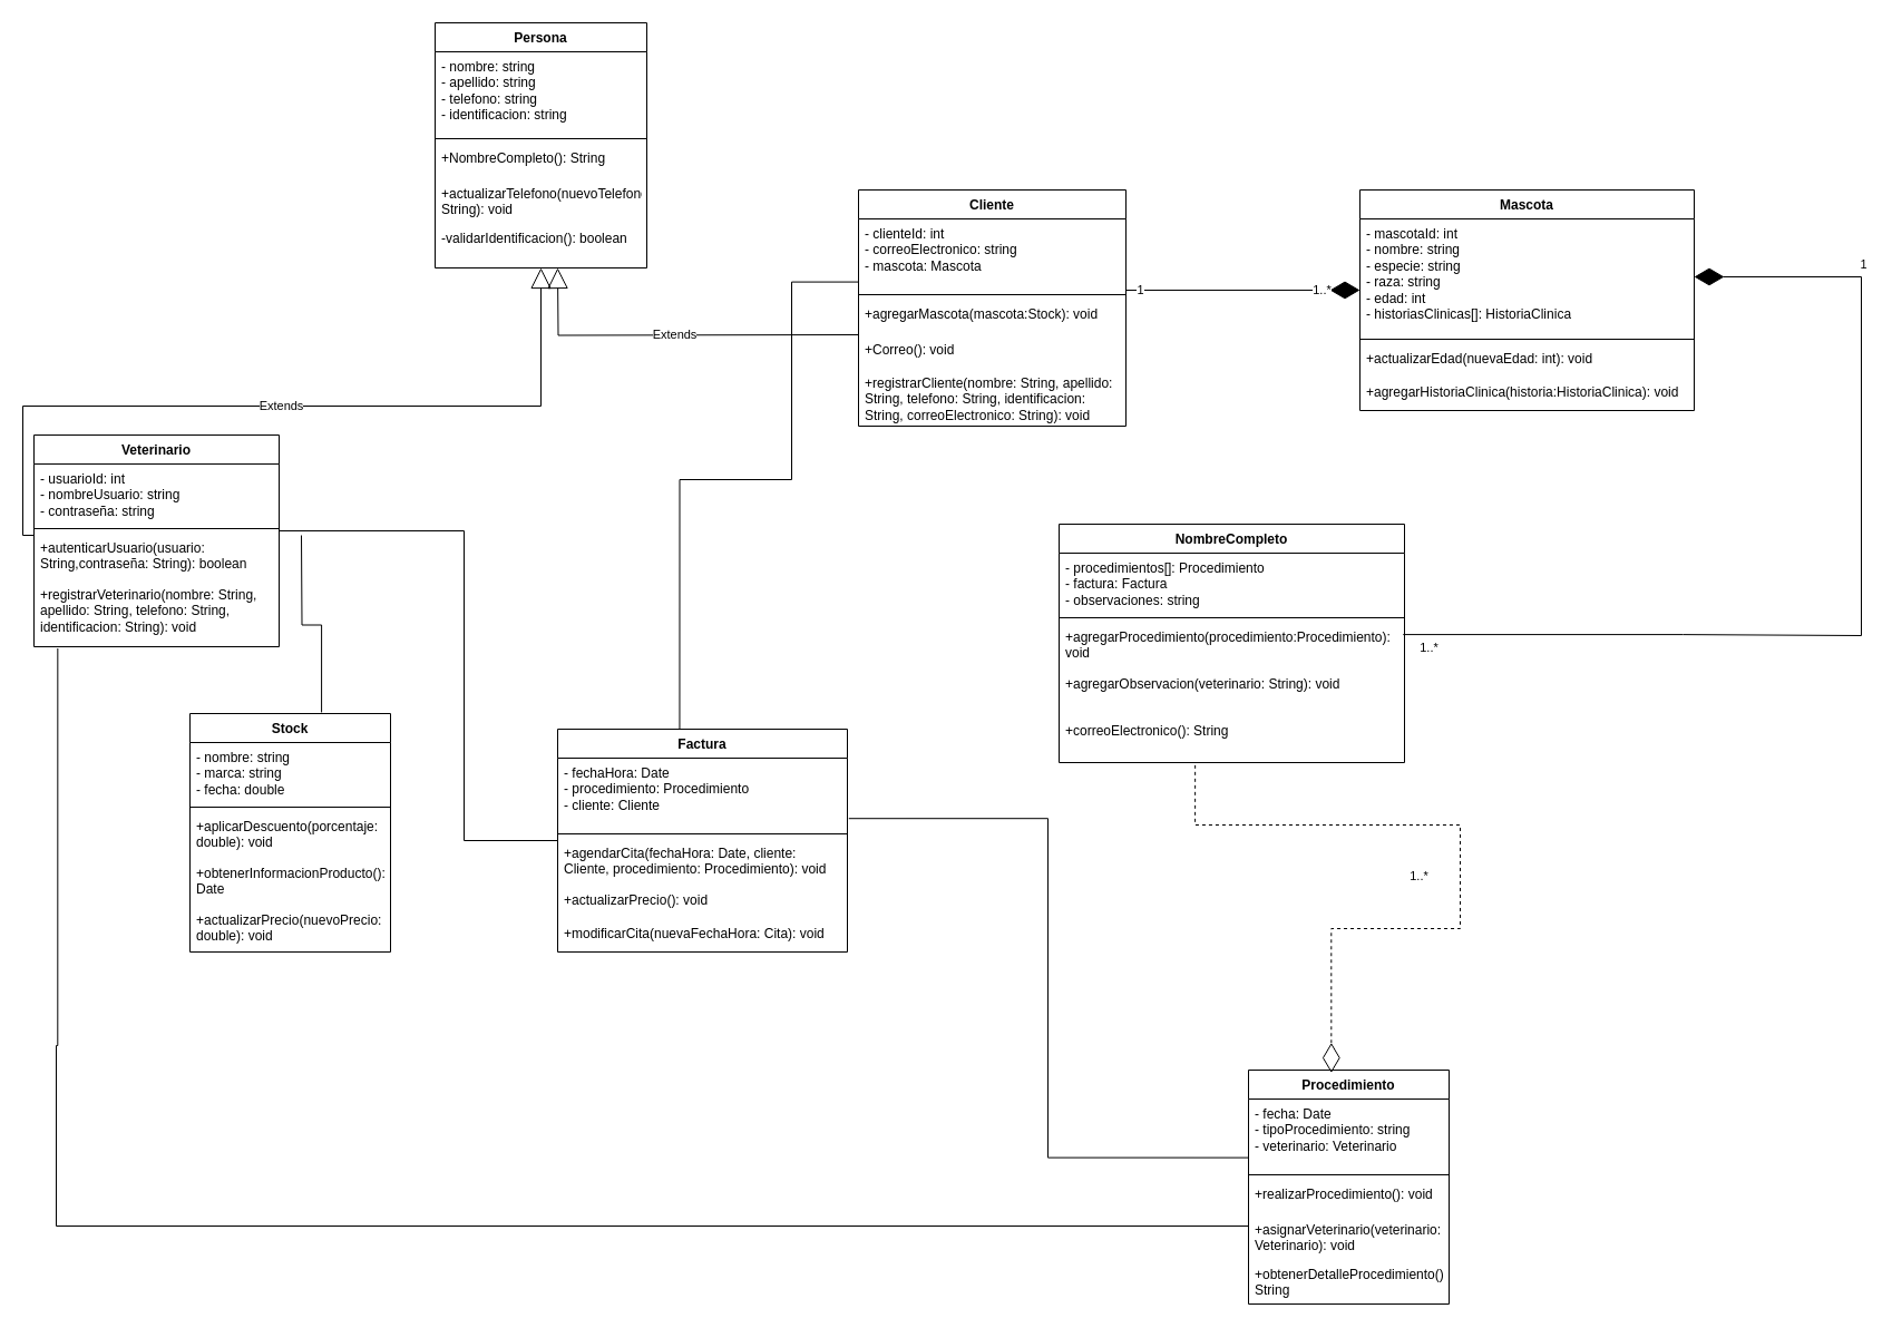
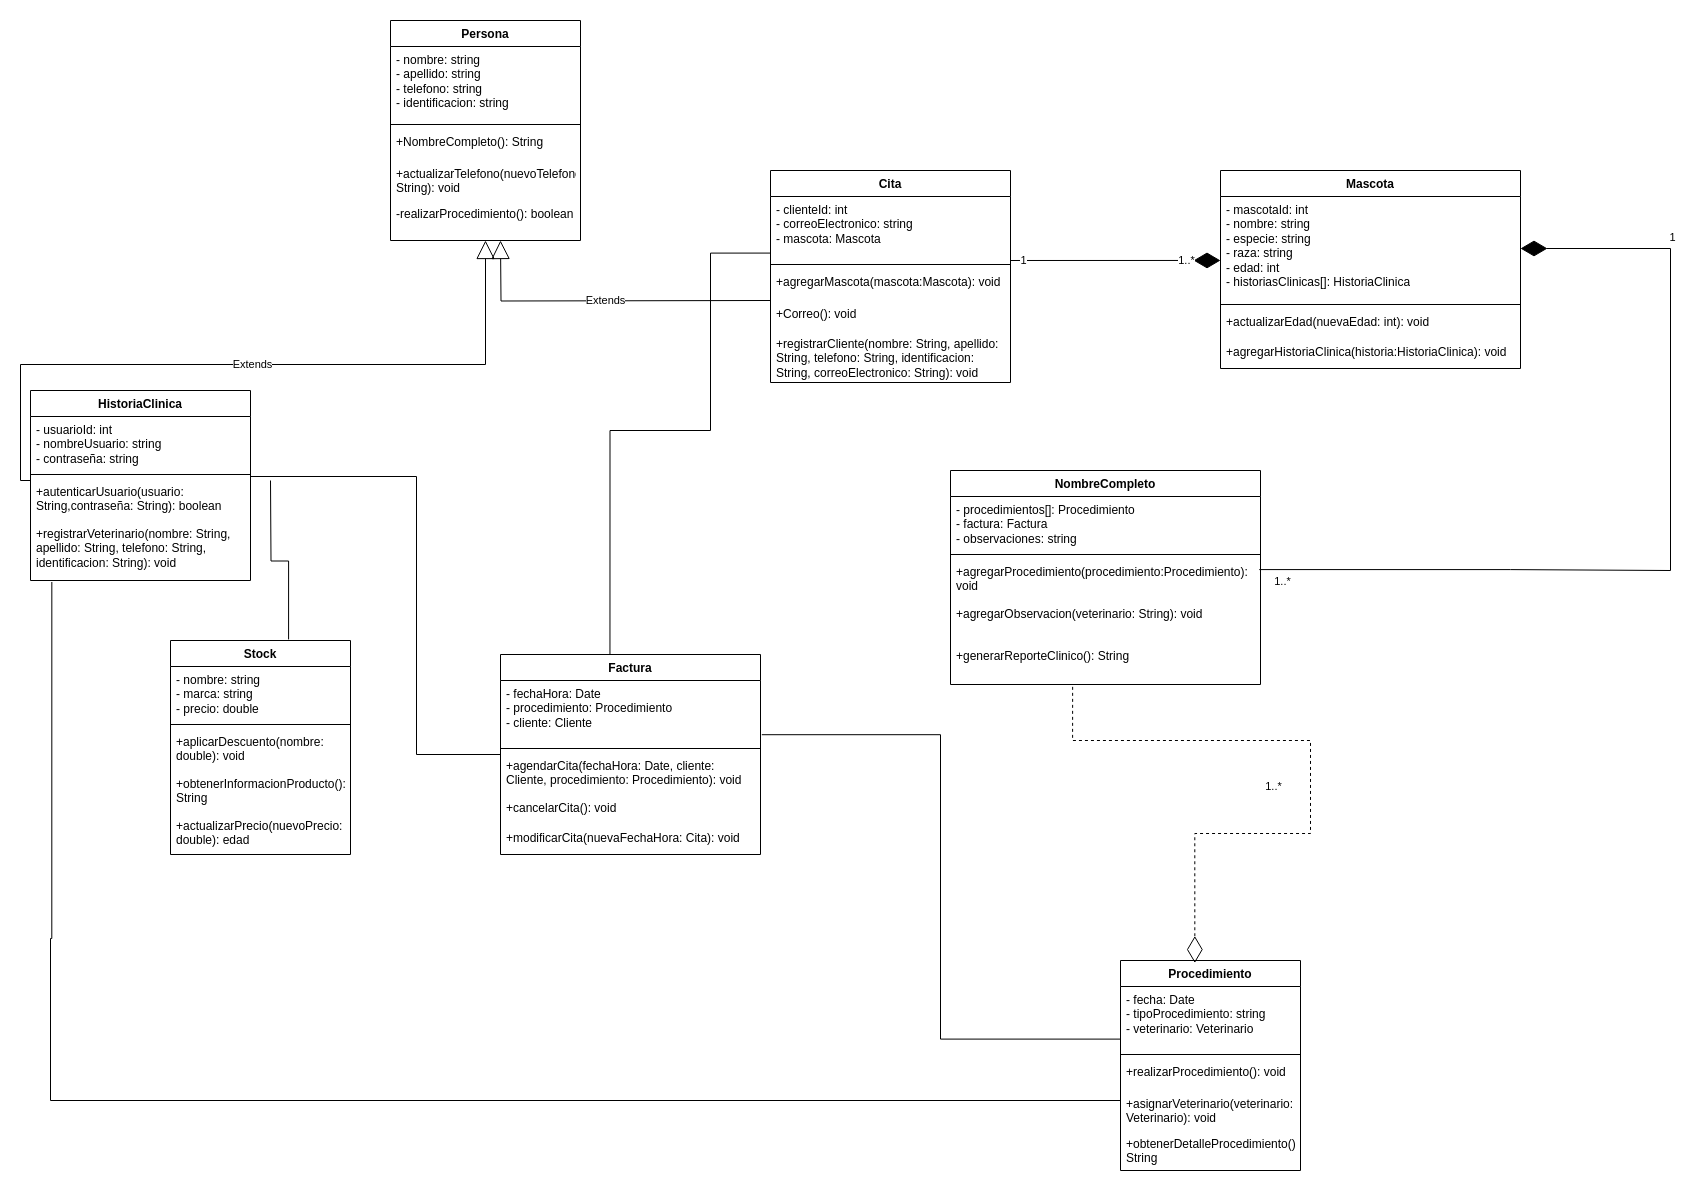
- <mxCell id="8" value="Cliente" style="swimlane;fontStyle=1;align=center;verticalAlign=top;childLayout=stackLayout;horizontal=1;startSize=26;horizontalStack=0;resizeParent=1;resizeParentMax=0;resizeLast=0;collapsible=1;marginBottom=0;whiteSpace=wrap;html=1;" parent="1" vertex="1"><mxGeometry x="770" y="170" width="240" height="212" as="geometry" /></mxCell>
+ <mxCell id="8" value="Cita" style="swimlane;fontStyle=1;align=center;verticalAlign=top;childLayout=stackLayout;horizontal=1;startSize=26;horizontalStack=0;resizeParent=1;resizeParentMax=0;resizeLast=0;collapsible=1;marginBottom=0;whiteSpace=wrap;html=1;" parent="1" vertex="1"><mxGeometry x="770" y="170" width="240" height="212" as="geometry" /></mxCell>
- <mxCell id="7" value="-validarIdentificacion(): boolean" style="text;strokeColor=none;fillColor=none;align=left;verticalAlign=top;spacingLeft=4;spacingRight=4;overflow=hidden;rotatable=0;points=[[0,0.5],[1,0.5]];portConstraint=eastwest;whiteSpace=wrap;html=1;" parent="2" vertex="1"><mxGeometry y="180" width="190" height="40" as="geometry" /></mxCell>
+ <mxCell id="7" value="-realizarProcedimiento(): boolean" style="text;strokeColor=none;fillColor=none;align=left;verticalAlign=top;spacingLeft=4;spacingRight=4;overflow=hidden;rotatable=0;points=[[0,0.5],[1,0.5]];portConstraint=eastwest;whiteSpace=wrap;html=1;" parent="2" vertex="1"><mxGeometry y="180" width="190" height="40" as="geometry" /></mxCell>
- <mxCell id="11" value="+agregarMascota(mascota:Stock): void" style="text;strokeColor=none;fillColor=none;align=left;verticalAlign=top;spacingLeft=4;spacingRight=4;overflow=hidden;rotatable=0;points=[[0,0.5],[1,0.5]];portConstraint=eastwest;whiteSpace=wrap;html=1;" parent="8" vertex="1"><mxGeometry y="98" width="240" height="32" as="geometry" /></mxCell>
+ <mxCell id="11" value="+agregarMascota(mascota:Mascota): void" style="text;strokeColor=none;fillColor=none;align=left;verticalAlign=top;spacingLeft=4;spacingRight=4;overflow=hidden;rotatable=0;points=[[0,0.5],[1,0.5]];portConstraint=eastwest;whiteSpace=wrap;html=1;" parent="8" vertex="1"><mxGeometry y="98" width="240" height="32" as="geometry" /></mxCell>
- <mxCell id="14" value="Veterinario" style="swimlane;fontStyle=1;align=center;verticalAlign=top;childLayout=stackLayout;horizontal=1;startSize=26;horizontalStack=0;resizeParent=1;resizeParentMax=0;resizeLast=0;collapsible=1;marginBottom=0;whiteSpace=wrap;html=1;" parent="1" vertex="1"><mxGeometry x="30" y="390" width="220" height="190" as="geometry" /></mxCell>
+ <mxCell id="14" value="HistoriaClinica" style="swimlane;fontStyle=1;align=center;verticalAlign=top;childLayout=stackLayout;horizontal=1;startSize=26;horizontalStack=0;resizeParent=1;resizeParentMax=0;resizeLast=0;collapsible=1;marginBottom=0;whiteSpace=wrap;html=1;" parent="1" vertex="1"><mxGeometry x="30" y="390" width="220" height="190" as="geometry" /></mxCell>
- <mxCell id="32" value="+correoElectronico(): String" style="text;strokeColor=none;fillColor=none;align=left;verticalAlign=top;spacingLeft=4;spacingRight=4;overflow=hidden;rotatable=0;points=[[0,0.5],[1,0.5]];portConstraint=eastwest;whiteSpace=wrap;html=1;" parent="27" vertex="1"><mxGeometry y="172" width="310" height="42" as="geometry" /></mxCell>
+ <mxCell id="32" value="+generarReporteClinico(): String" style="text;strokeColor=none;fillColor=none;align=left;verticalAlign=top;spacingLeft=4;spacingRight=4;overflow=hidden;rotatable=0;points=[[0,0.5],[1,0.5]];portConstraint=eastwest;whiteSpace=wrap;html=1;" parent="27" vertex="1"><mxGeometry y="172" width="310" height="42" as="geometry" /></mxCell>
- <mxCell id="55" value="- nombre: string&lt;div&gt;- marca: string&lt;/div&gt;&lt;div&gt;- fecha: double&lt;/div&gt;" style="text;strokeColor=none;fillColor=none;align=left;verticalAlign=top;spacingLeft=4;spacingRight=4;overflow=hidden;rotatable=0;points=[[0,0.5],[1,0.5]];portConstraint=eastwest;whiteSpace=wrap;html=1;" parent="54" vertex="1"><mxGeometry y="26" width="180" height="54" as="geometry" /></mxCell>
+ <mxCell id="55" value="- nombre: string&lt;div&gt;- marca: string&lt;/div&gt;&lt;div&gt;- precio: double&lt;/div&gt;" style="text;strokeColor=none;fillColor=none;align=left;verticalAlign=top;spacingLeft=4;spacingRight=4;overflow=hidden;rotatable=0;points=[[0,0.5],[1,0.5]];portConstraint=eastwest;whiteSpace=wrap;html=1;" parent="54" vertex="1"><mxGeometry y="26" width="180" height="54" as="geometry" /></mxCell>
- <mxCell id="57" value="+aplicarDescuento(porcentaje: double): void" style="text;strokeColor=none;fillColor=none;align=left;verticalAlign=top;spacingLeft=4;spacingRight=4;overflow=hidden;rotatable=0;points=[[0,0.5],[1,0.5]];portConstraint=eastwest;whiteSpace=wrap;html=1;" parent="54" vertex="1"><mxGeometry y="88" width="180" height="42" as="geometry" /></mxCell>
+ <mxCell id="57" value="+aplicarDescuento(nombre: double): void" style="text;strokeColor=none;fillColor=none;align=left;verticalAlign=top;spacingLeft=4;spacingRight=4;overflow=hidden;rotatable=0;points=[[0,0.5],[1,0.5]];portConstraint=eastwest;whiteSpace=wrap;html=1;" parent="54" vertex="1"><mxGeometry y="88" width="180" height="42" as="geometry" /></mxCell>
- <mxCell id="58" value="+obtenerInformacionProducto(): Date" style="text;strokeColor=none;fillColor=none;align=left;verticalAlign=top;spacingLeft=4;spacingRight=4;overflow=hidden;rotatable=0;points=[[0,0.5],[1,0.5]];portConstraint=eastwest;whiteSpace=wrap;html=1;" parent="54" vertex="1"><mxGeometry y="130" width="180" height="42" as="geometry" /></mxCell>
+ <mxCell id="58" value="+obtenerInformacionProducto(): String" style="text;strokeColor=none;fillColor=none;align=left;verticalAlign=top;spacingLeft=4;spacingRight=4;overflow=hidden;rotatable=0;points=[[0,0.5],[1,0.5]];portConstraint=eastwest;whiteSpace=wrap;html=1;" parent="54" vertex="1"><mxGeometry y="130" width="180" height="42" as="geometry" /></mxCell>
- <mxCell id="48" value="+actualizarPrecio(): void" style="text;strokeColor=none;fillColor=none;align=left;verticalAlign=top;spacingLeft=4;spacingRight=4;overflow=hidden;rotatable=0;points=[[0,0.5],[1,0.5]];portConstraint=eastwest;whiteSpace=wrap;html=1;" parent="44" vertex="1"><mxGeometry y="140" width="260" height="30" as="geometry" /></mxCell>
+ <mxCell id="48" value="+cancelarCita(): void" style="text;strokeColor=none;fillColor=none;align=left;verticalAlign=top;spacingLeft=4;spacingRight=4;overflow=hidden;rotatable=0;points=[[0,0.5],[1,0.5]];portConstraint=eastwest;whiteSpace=wrap;html=1;" parent="44" vertex="1"><mxGeometry y="140" width="260" height="30" as="geometry" /></mxCell>
- <mxCell id="59" value="+actualizarPrecio(nuevoPrecio: double): void" style="text;strokeColor=none;fillColor=none;align=left;verticalAlign=top;spacingLeft=4;spacingRight=4;overflow=hidden;rotatable=0;points=[[0,0.5],[1,0.5]];portConstraint=eastwest;whiteSpace=wrap;html=1;" parent="54" vertex="1"><mxGeometry y="172" width="180" height="42" as="geometry" /></mxCell>
+ <mxCell id="59" value="+actualizarPrecio(nuevoPrecio: double): edad" style="text;strokeColor=none;fillColor=none;align=left;verticalAlign=top;spacingLeft=4;spacingRight=4;overflow=hidden;rotatable=0;points=[[0,0.5],[1,0.5]];portConstraint=eastwest;whiteSpace=wrap;html=1;" parent="54" vertex="1"><mxGeometry y="172" width="180" height="42" as="geometry" /></mxCell>
